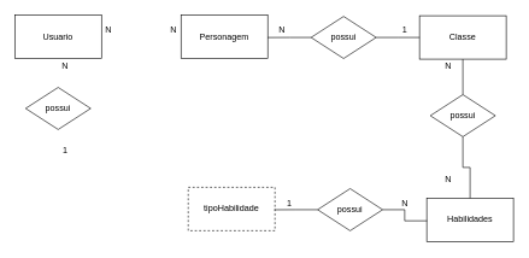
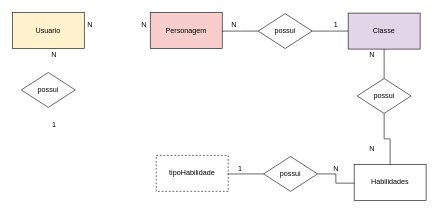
- <mxCell id="21" value="Usuario" style="rounded=0;whiteSpace=wrap;html=1;" vertex="1" parent="1"><mxGeometry x="20" y="20" width="120" height="60" as="geometry" /></mxCell>
+ <mxCell id="21" value="Usuario" style="rounded=0;whiteSpace=wrap;html=1;fillColor=#fff2cc;" vertex="1" parent="1"><mxGeometry x="20" y="20" width="120" height="60" as="geometry" /></mxCell>
- <mxCell id="3" value="Personagem" style="rounded=0;whiteSpace=wrap;html=1;" parent="1" vertex="1"><mxGeometry x="250" y="20" width="120" height="60" as="geometry" /></mxCell>
+ <mxCell id="3" value="Personagem" style="rounded=0;whiteSpace=wrap;html=1;fillColor=#f8cecc;" parent="1" vertex="1"><mxGeometry x="250" y="20" width="120" height="60" as="geometry" /></mxCell>
- <mxCell id="4" value="Classe" style="rounded=0;whiteSpace=wrap;html=1;" parent="1" vertex="1"><mxGeometry x="580" y="20.91" width="120" height="60" as="geometry" /></mxCell>
+ <mxCell id="4" value="Classe" style="rounded=0;whiteSpace=wrap;html=1;fillColor=#e1d5e7;" parent="1" vertex="1"><mxGeometry x="580" y="20.91" width="120" height="60" as="geometry" /></mxCell>
